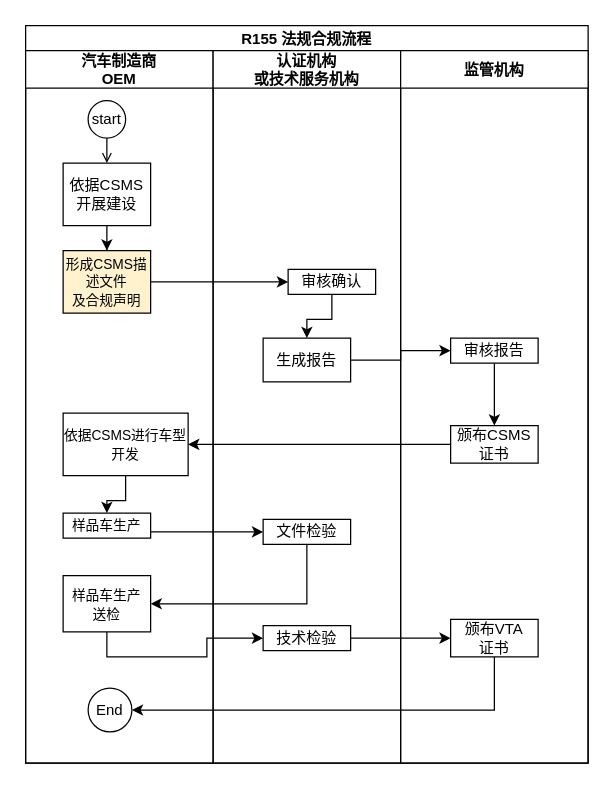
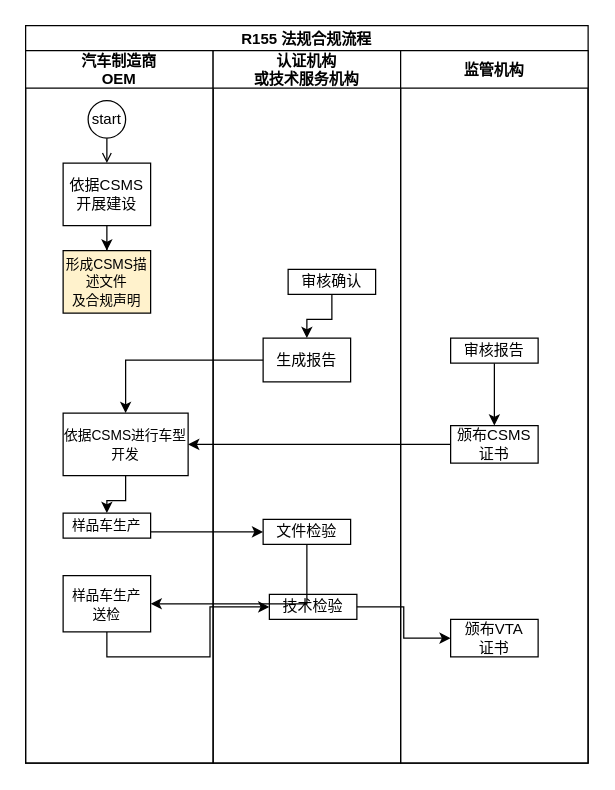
- <mxCell id="25" style="edgeStyle=orthogonalEdgeStyle;rounded=0;orthogonalLoop=1;jettySize=auto;html=1;entryX=0;entryY=0.5;entryDx=0;entryDy=0;" edge="1" parent="2" source="8" target="16"><mxGeometry relative="1" as="geometry" /></mxCell>
- <mxCell id="26" style="edgeStyle=orthogonalEdgeStyle;rounded=0;orthogonalLoop=1;jettySize=auto;html=1;entryX=0;entryY=0.5;entryDx=0;entryDy=0;" edge="1" parent="2" source="17" target="22"><mxGeometry relative="1" as="geometry" /></mxCell>
+ <mxCell id="26" style="edgeStyle=orthogonalEdgeStyle;rounded=0;orthogonalLoop=1;jettySize=auto;html=1;" edge="1" parent="2" source="17" target="10"><mxGeometry relative="1" as="geometry" /></mxCell>
- <mxCell id="18" value="技术检验" style="rounded=0;whiteSpace=wrap;html=1;" vertex="1" parent="14"><mxGeometry x="40" y="460" width="70" height="20" as="geometry" /></mxCell>
+ <mxCell id="18" value="技术检验" style="rounded=0;whiteSpace=wrap;html=1;" vertex="1" parent="14"><mxGeometry x="45" y="435" width="70" height="20" as="geometry" /></mxCell>
- <mxCell id="13" value="End" style="ellipse;whiteSpace=wrap;html=1;aspect=fixed;" vertex="1" parent="3"><mxGeometry x="50" y="510" width="35" height="35" as="geometry" /></mxCell>
- <mxCell id="31" style="edgeStyle=orthogonalEdgeStyle;rounded=0;orthogonalLoop=1;jettySize=auto;html=1;exitX=0.5;exitY=1;exitDx=0;exitDy=0;entryX=1;entryY=0.5;entryDx=0;entryDy=0;" edge="1" parent="2" source="24" target="13"><mxGeometry relative="1" as="geometry" /></mxCell>
